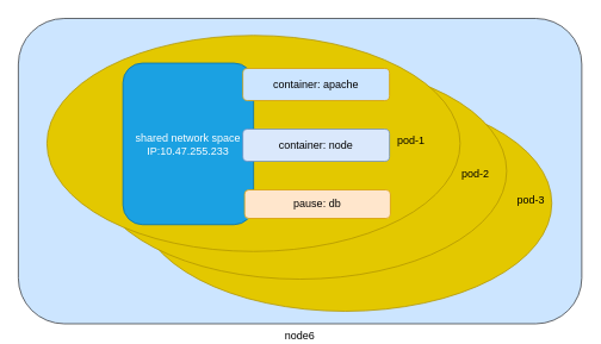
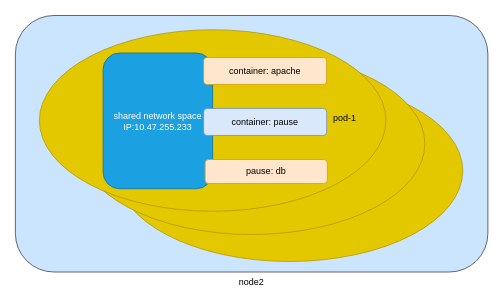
- <mxCell id="8" value="container: apache" style="rounded=1;whiteSpace=wrap;html=1;fillColor=#cce5ff;strokeColor=#d79b00;" parent="1" vertex="1"><mxGeometry x="271" y="76" width="164" height="36" as="geometry" /></mxCell>
+ <mxCell id="8" value="container: apache" style="rounded=1;whiteSpace=wrap;html=1;fillColor=#ffe6cc;strokeColor=#d79b00;" parent="1" vertex="1"><mxGeometry x="271" y="76" width="164" height="36" as="geometry" /></mxCell>
- <mxCell id="12" value="container: node" style="rounded=1;whiteSpace=wrap;html=1;fillColor=#dae8fc;strokeColor=#6c8ebf;" vertex="1" parent="1"><mxGeometry x="271" y="144" width="164" height="36" as="geometry" /></mxCell>
+ <mxCell id="12" value="container: pause" style="rounded=1;whiteSpace=wrap;html=1;fillColor=#dae8fc;strokeColor=#6c8ebf;" vertex="1" parent="1"><mxGeometry x="271" y="144" width="164" height="36" as="geometry" /></mxCell>
- <mxCell id="10" value="pod-2" style="text;html=1;resizable=0;points=[];autosize=1;align=left;verticalAlign=top;spacingTop=-4;" vertex="1" parent="1"><mxGeometry x="514" y="184" width="41" height="14" as="geometry" /></mxCell>
- <mxCell id="11" value="pod-3" style="text;html=1;resizable=0;points=[];autosize=1;align=left;verticalAlign=top;spacingTop=-4;" vertex="1" parent="1"><mxGeometry x="575.5" y="214" width="41" height="14" as="geometry" /></mxCell>
- <mxCell id="2" value="node6" style="rounded=1;whiteSpace=wrap;html=1;fillColor=#cce5ff;labelPosition=center;verticalLabelPosition=bottom;align=center;verticalAlign=top;strokeColor=#36393d;" vertex="1" parent="1"><mxGeometry x="20" y="20" width="630" height="342" as="geometry" /></mxCell>
+ <mxCell id="2" value="node2" style="rounded=1;whiteSpace=wrap;html=1;fillColor=#cce5ff;labelPosition=center;verticalLabelPosition=bottom;align=center;verticalAlign=top;strokeColor=#36393d;" vertex="1" parent="1"><mxGeometry x="20" y="20" width="630" height="342" as="geometry" /></mxCell>
